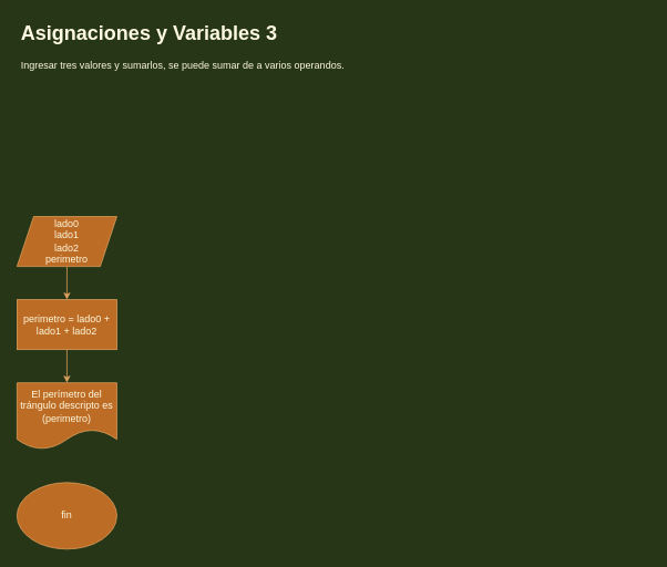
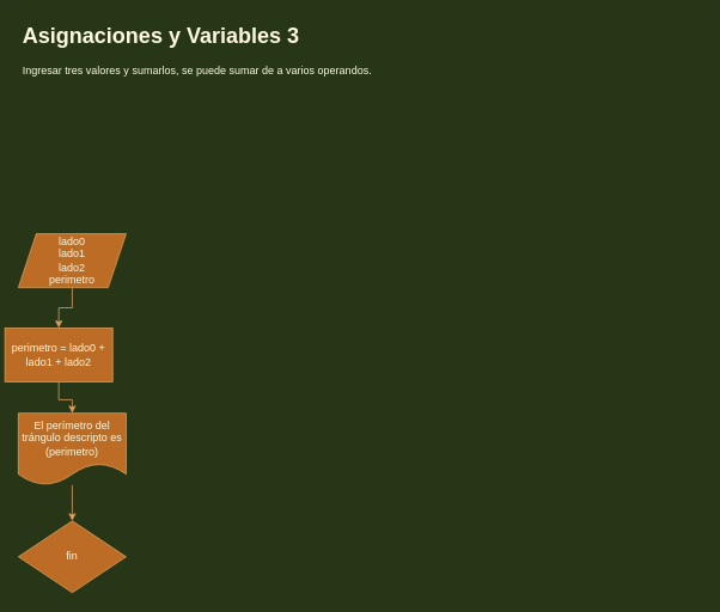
- <mxCell id="6" value="perimetro = lado0 + lado1 + lado2" style="whiteSpace=wrap;html=1;fillColor=#BC6C25;strokeColor=#DDA15E;fontColor=#FEFAE0;" vertex="1" parent="1"><mxGeometry x="20" y="360" width="120" height="60" as="geometry" /></mxCell>
+ <mxCell id="6" value="perimetro = lado0 + lado1 + lado2" style="whiteSpace=wrap;html=1;fillColor=#BC6C25;strokeColor=#DDA15E;fontColor=#FEFAE0;" vertex="1" parent="1"><mxGeometry x="5" y="365" width="120" height="60" as="geometry" /></mxCell>
+ <mxCell id="7" value="" style="edgeStyle=orthogonalEdgeStyle;rounded=0;orthogonalLoop=1;jettySize=auto;html=1;labelBackgroundColor=#283618;strokeColor=#DDA15E;fontColor=#FEFAE0;" edge="1" parent="1" source="8" target="9"><mxGeometry relative="1" as="geometry" /></mxCell>
- <mxCell id="9" value="fin" style="ellipse;whiteSpace=wrap;html=1;fillColor=#BC6C25;strokeColor=#DDA15E;fontColor=#FEFAE0;" vertex="1" parent="1"><mxGeometry x="20" y="580" width="120" height="80" as="geometry" /></mxCell>
+ <mxCell id="9" value="fin" style="rhombus;whiteSpace=wrap;html=1;fillColor=#BC6C25;strokeColor=#DDA15E;fontColor=#FEFAE0;" vertex="1" parent="1"><mxGeometry x="20" y="580" width="120" height="80" as="geometry" /></mxCell>
